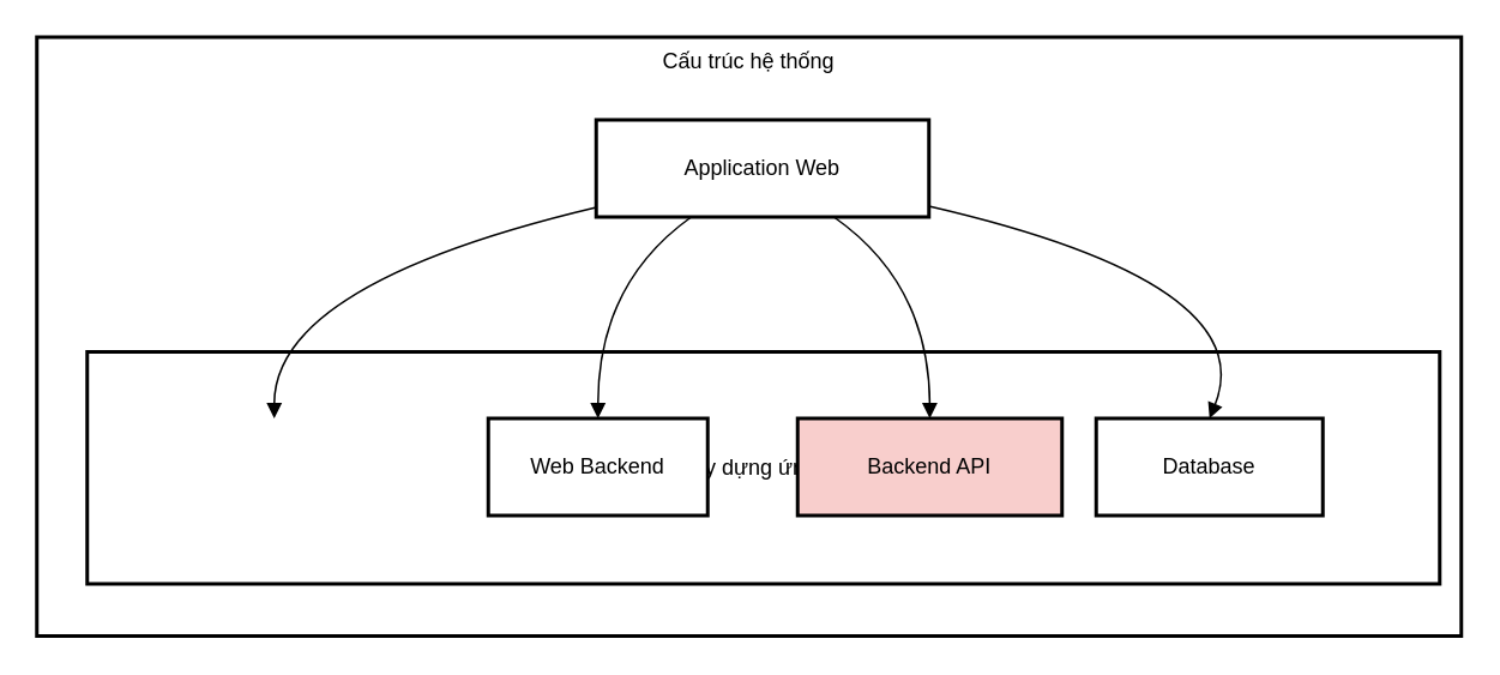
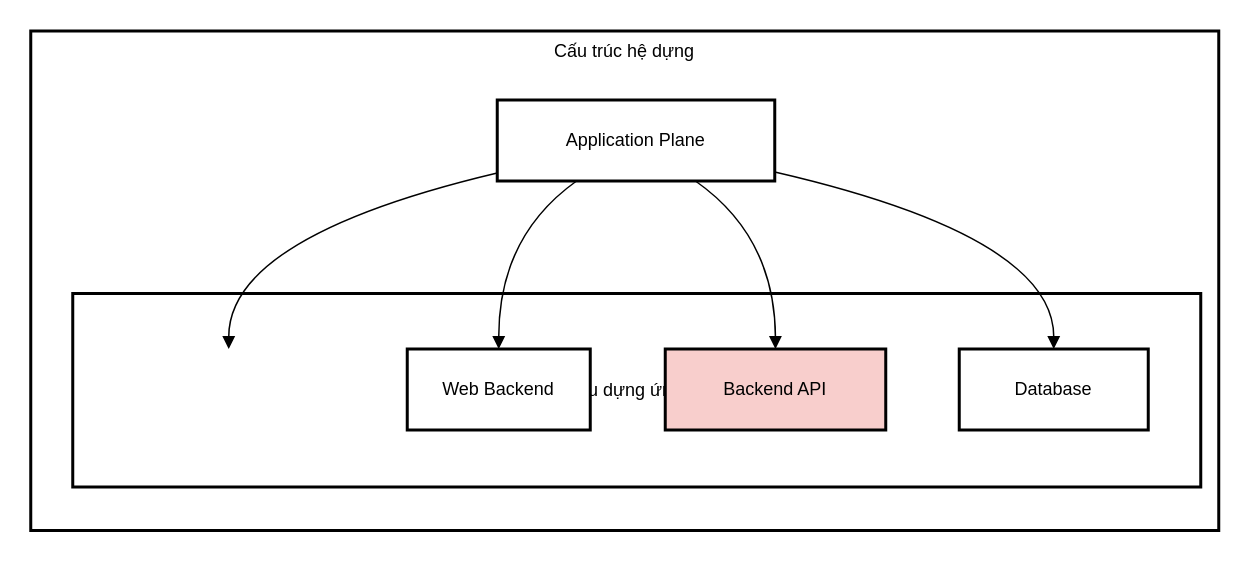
- <mxCell id="2" value="Cấu trúc hệ thống" style="whiteSpace=wrap;strokeWidth=2;verticalAlign=top;" vertex="1" parent="1"><mxGeometry x="20" y="20" width="792" height="333" as="geometry" /></mxCell>
+ <mxCell id="2" value="Cấu trúc hệ dựng" style="whiteSpace=wrap;strokeWidth=2;verticalAlign=top;" vertex="1" parent="1"><mxGeometry x="20" y="20" width="792" height="333" as="geometry" /></mxCell>
- <mxCell id="5" value="Application Web" style="whiteSpace=wrap;strokeWidth=2;" vertex="1" parent="2"><mxGeometry x="311" y="46" width="185" height="54" as="geometry" /></mxCell>
+ <mxCell id="5" value="Application Plane" style="whiteSpace=wrap;strokeWidth=2;" vertex="1" parent="2"><mxGeometry x="311" y="46" width="185" height="54" as="geometry" /></mxCell>
- <mxCell id="8" value="Database" style="whiteSpace=wrap;strokeWidth=2;" vertex="1" parent="2"><mxGeometry x="589" y="212" width="126" height="54" as="geometry" /></mxCell>
+ <mxCell id="8" value="Database" style="whiteSpace=wrap;strokeWidth=2;" vertex="1" parent="2"><mxGeometry x="619" y="212" width="126" height="54" as="geometry" /></mxCell>
- <mxCell id="4" value="Xây dựng ứng dụ" style="whiteSpace=wrap;strokeWidth=2;" vertex="1" parent="2"><mxGeometry x="28" y="175" width="752" height="129" as="geometry" /></mxCell>
+ <mxCell id="4" value="Cấu dựng ứng dụ" style="whiteSpace=wrap;strokeWidth=2;" vertex="1" parent="2"><mxGeometry x="28" y="175" width="752" height="129" as="geometry" /></mxCell>
